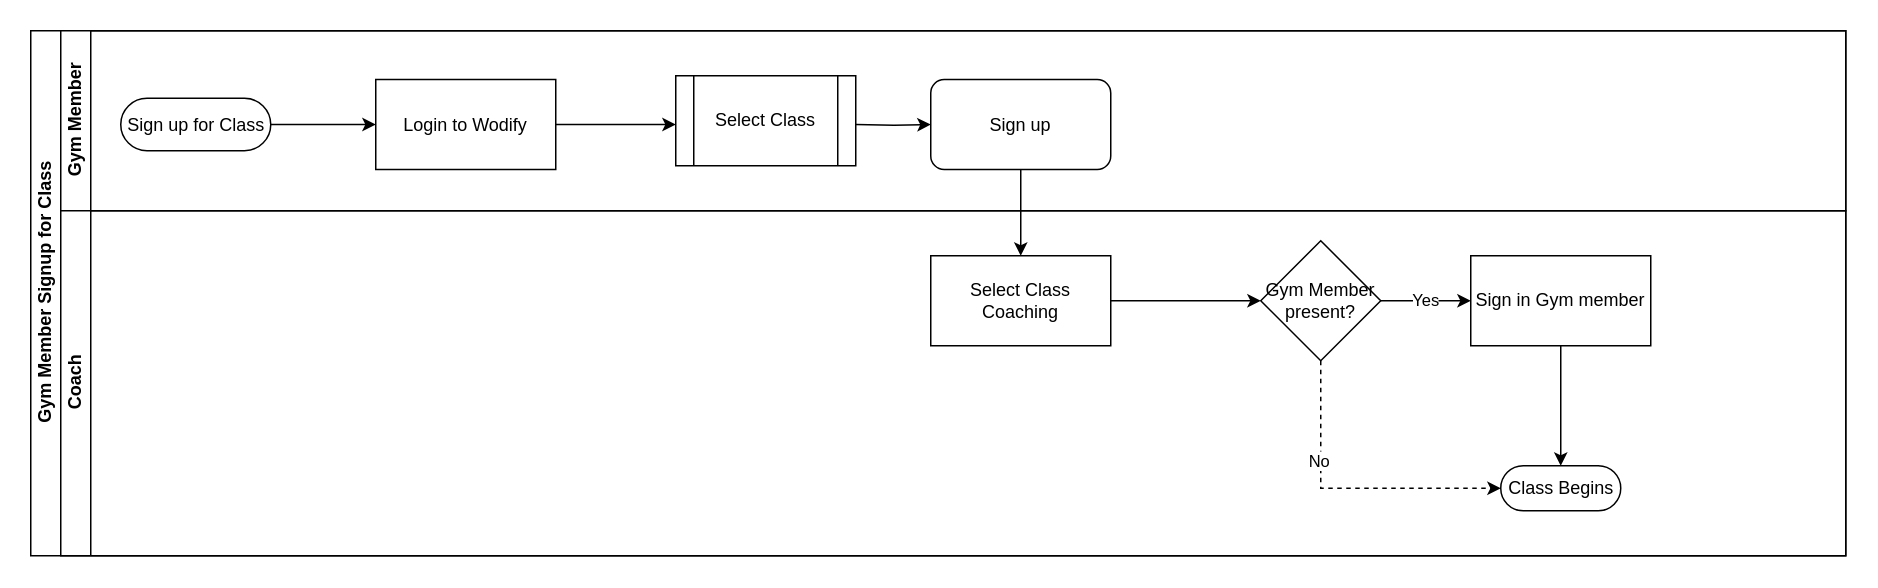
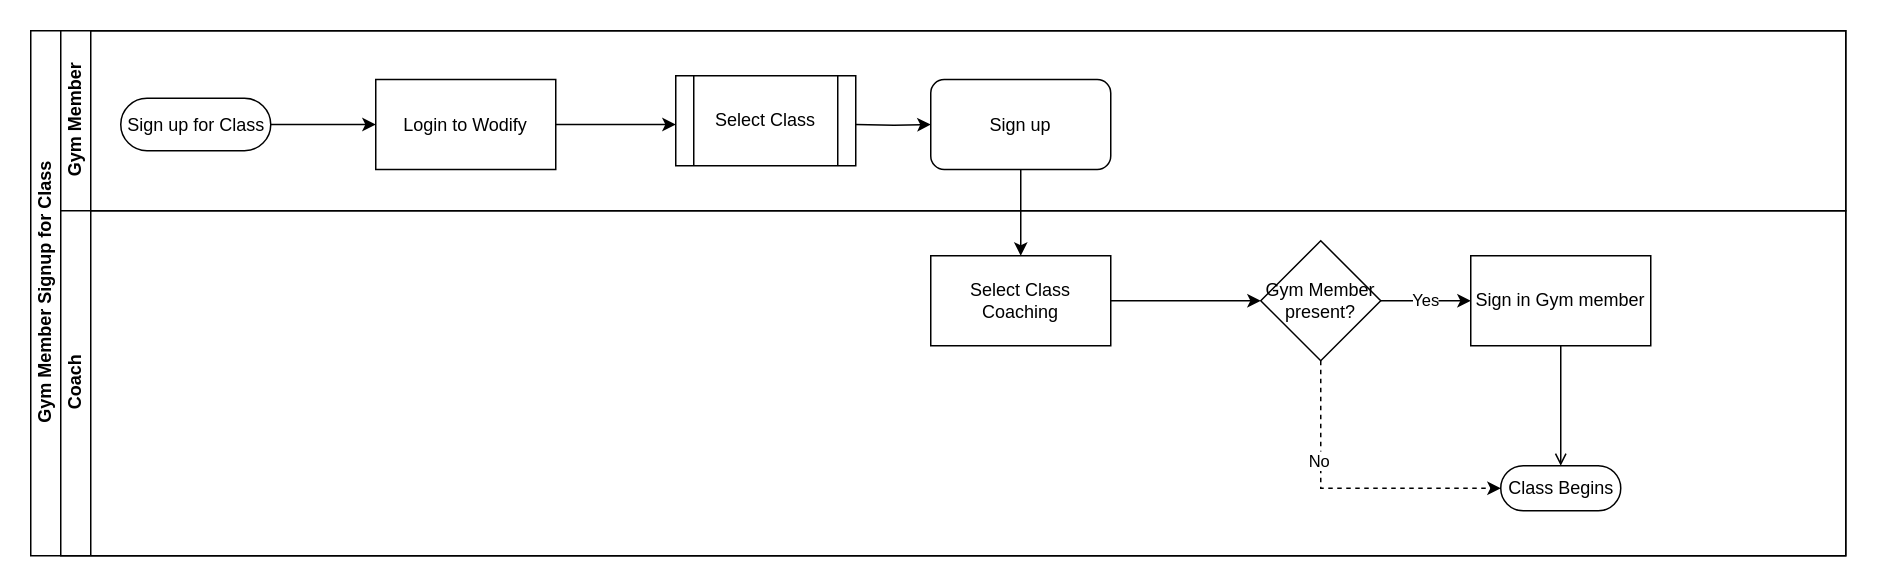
- <mxCell id="18" value="" style="edgeStyle=orthogonalEdgeStyle;rounded=0;orthogonalLoop=1;jettySize=auto;html=1;" edge="1" parent="11" source="19" target="20"><mxGeometry relative="1" as="geometry" /></mxCell>
+ <mxCell id="18" value="" style="edgeStyle=orthogonalEdgeStyle;rounded=0;orthogonalLoop=1;jettySize=auto;html=1;endArrow=open;" edge="1" parent="11" source="19" target="20"><mxGeometry relative="1" as="geometry" /></mxCell>
